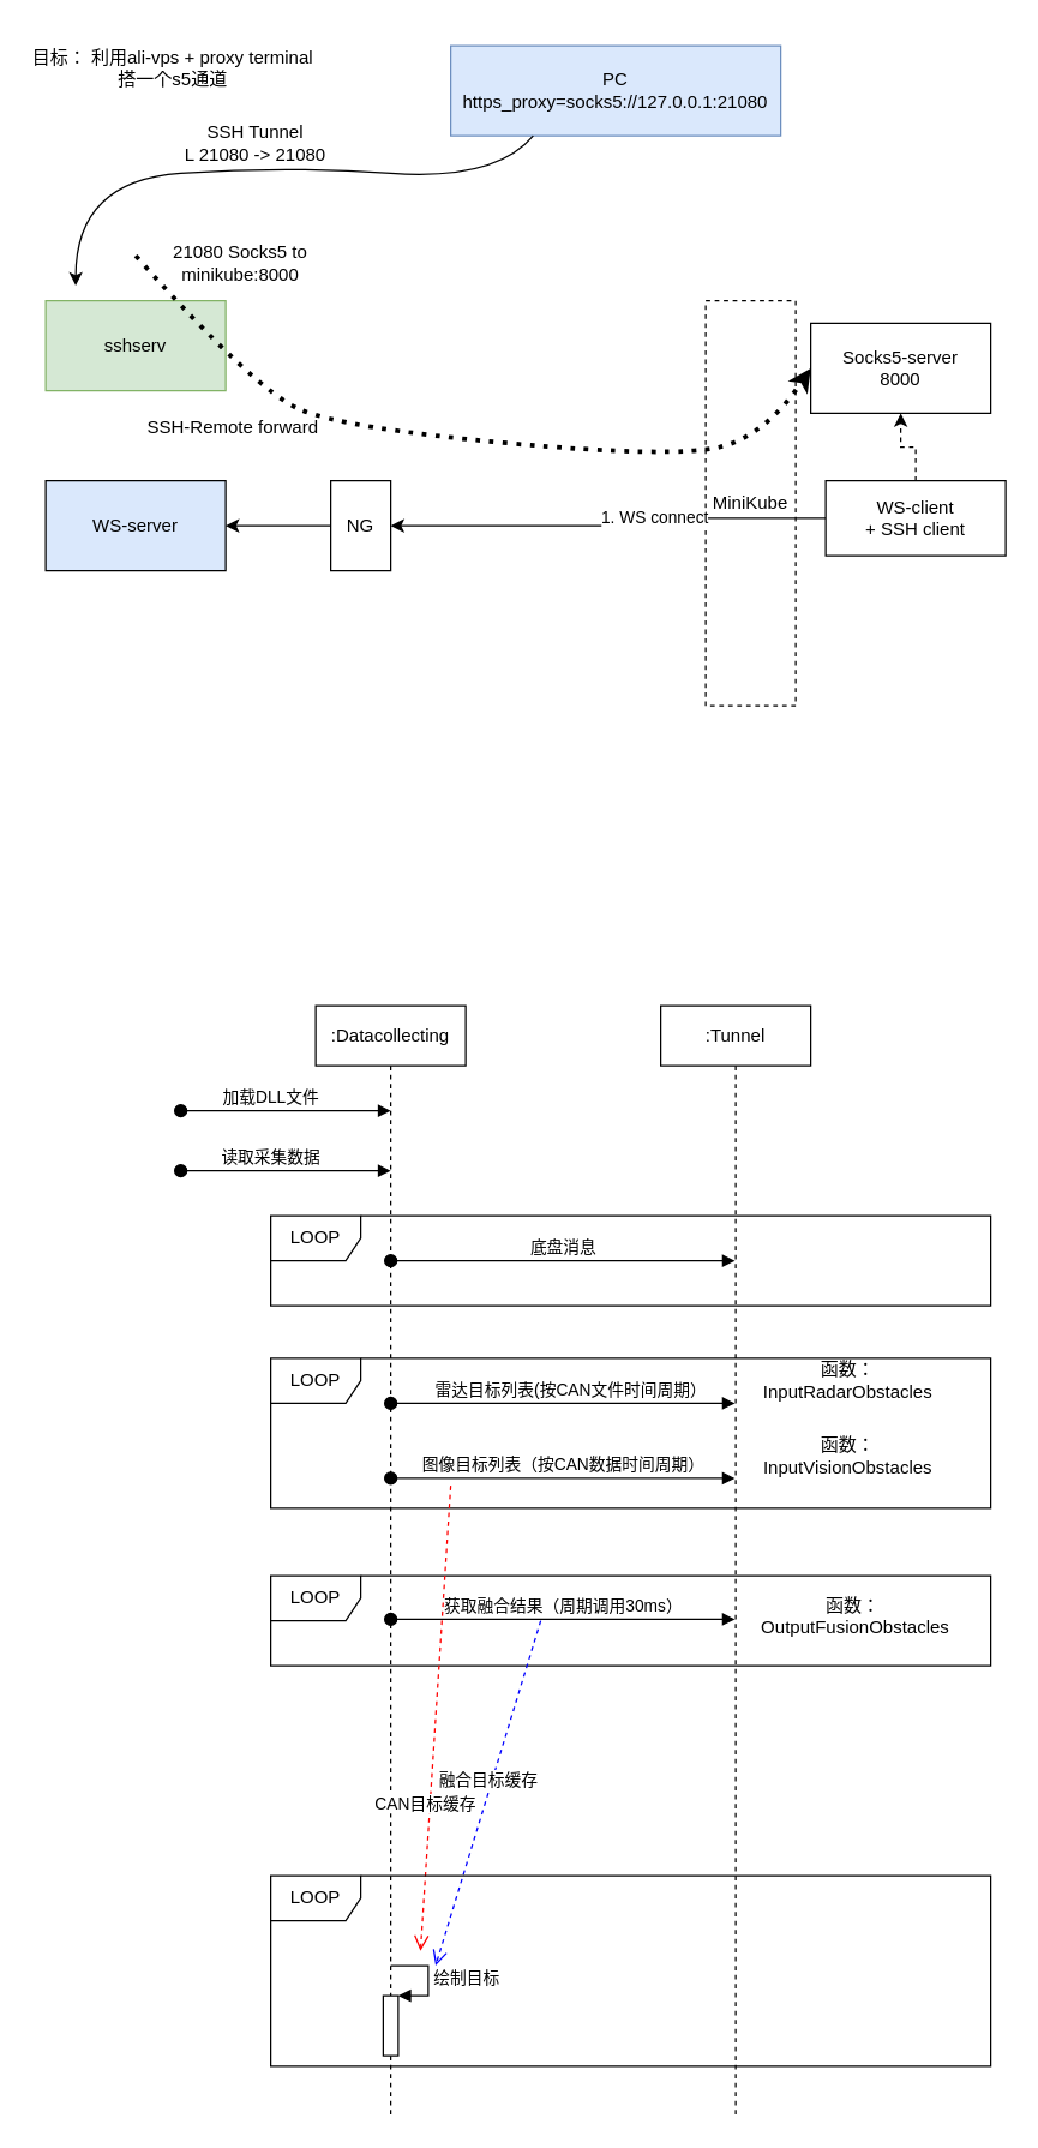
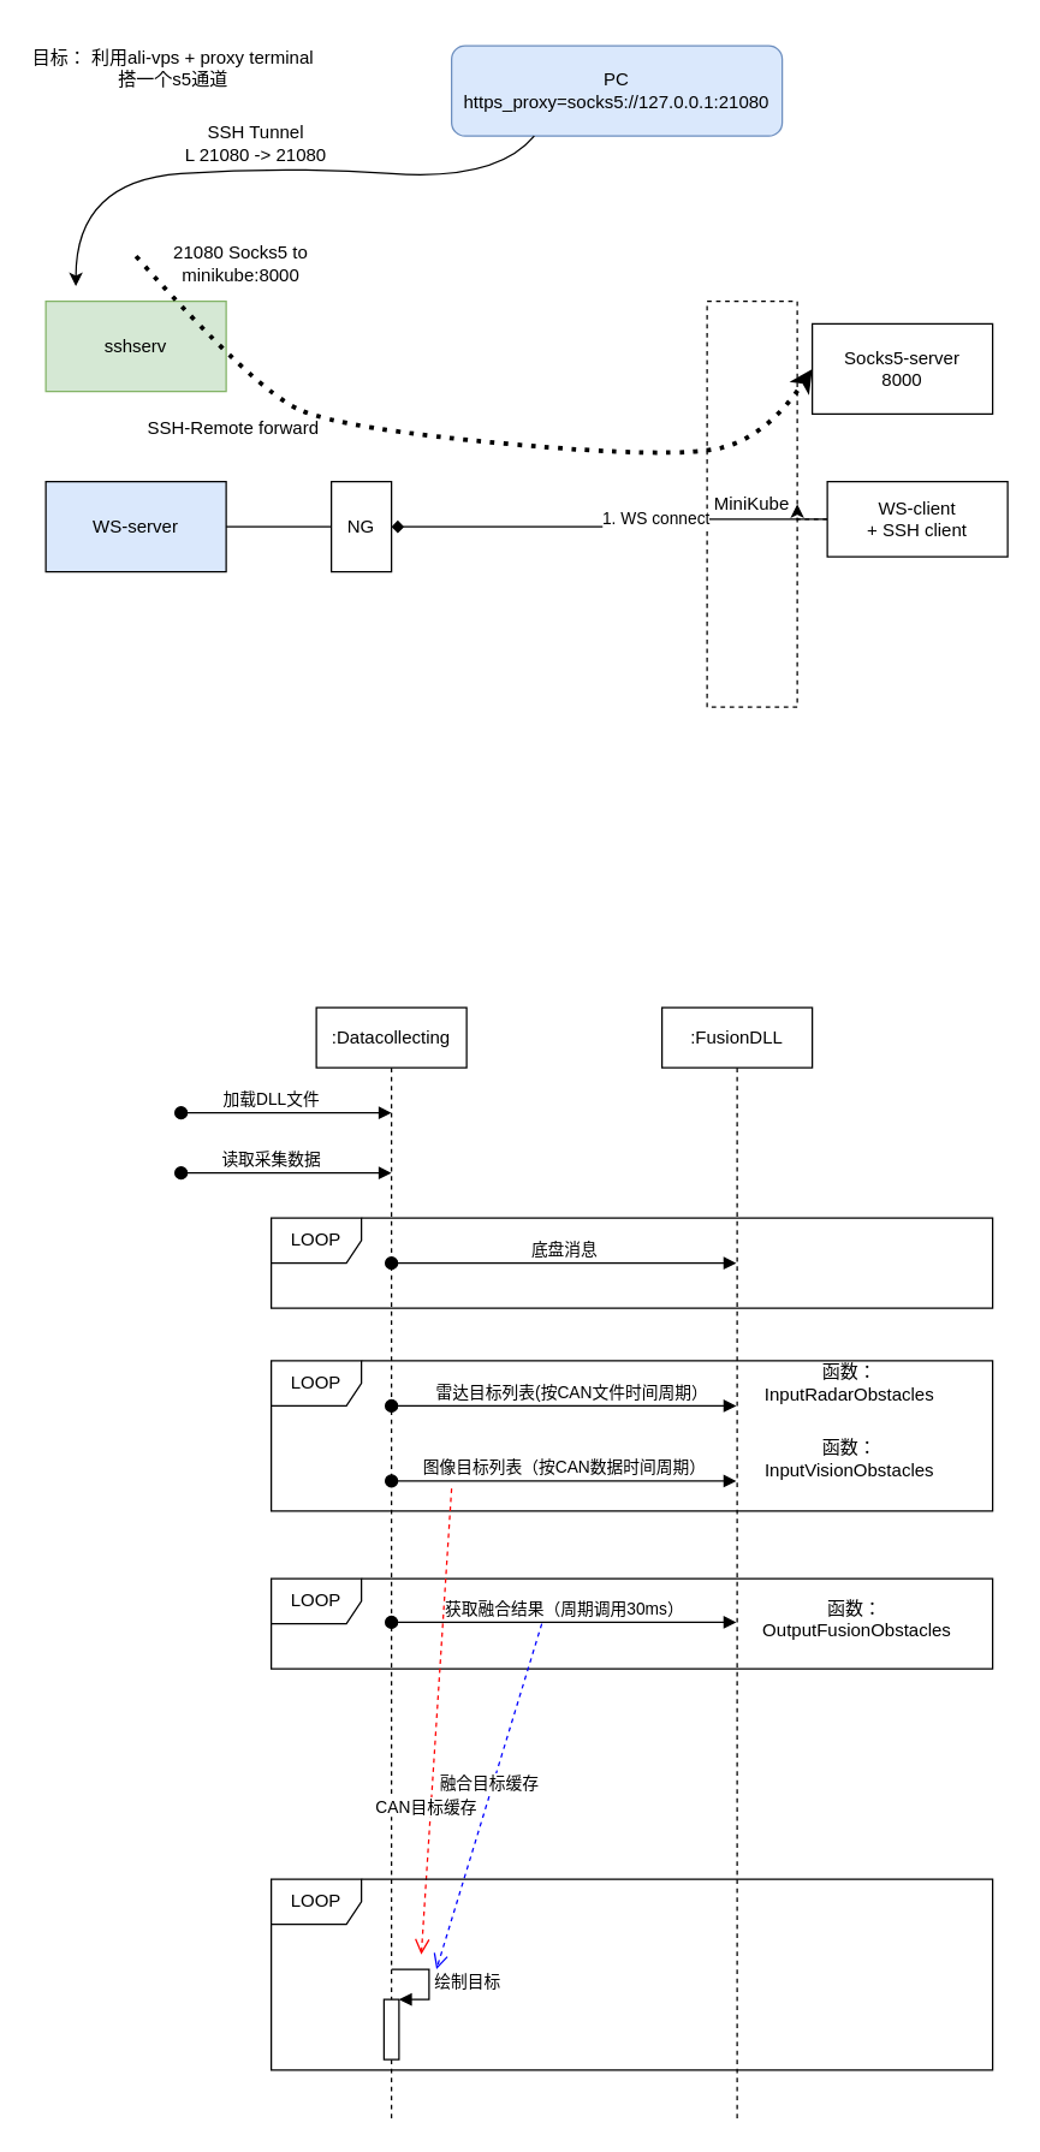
- <mxCell id="17" value="PC&lt;br&gt;https_proxy=socks5://127.0.0.1:21080" style="rounded=0;whiteSpace=wrap;html=1;fillColor=#dae8fc;strokeColor=#6c8ebf;" parent="1" vertex="1"><mxGeometry x="300" y="30" width="220" height="60" as="geometry" /></mxCell>
+ <mxCell id="17" value="PC&lt;br&gt;https_proxy=socks5://127.0.0.1:21080" style="whiteSpace=wrap;html=1;fillColor=#dae8fc;strokeColor=#6c8ebf;rounded=1;" parent="1" vertex="1"><mxGeometry x="300" y="30" width="220" height="60" as="geometry" /></mxCell>
- <mxCell id="12" style="edgeStyle=orthogonalEdgeStyle;rounded=0;orthogonalLoop=1;jettySize=auto;html=1;entryX=0.5;entryY=1;entryDx=0;entryDy=0;dashed=1;" parent="1" source="13" target="9" edge="1"><mxGeometry relative="1" as="geometry" /></mxCell>
+ <mxCell id="12" style="edgeStyle=orthogonalEdgeStyle;rounded=0;orthogonalLoop=1;jettySize=auto;html=1;dashed=1;" parent="1" source="13" target="4" edge="1"><mxGeometry relative="1" as="geometry" /></mxCell>
- <mxCell id="7" style="edgeStyle=orthogonalEdgeStyle;rounded=0;orthogonalLoop=1;jettySize=auto;html=1;entryX=1;entryY=0.5;entryDx=0;entryDy=0;" parent="1" source="8" target="6" edge="1"><mxGeometry relative="1" as="geometry" /></mxCell>
+ <mxCell id="7" style="edgeStyle=orthogonalEdgeStyle;rounded=0;orthogonalLoop=1;jettySize=auto;html=1;entryX=1;entryY=0.5;entryDx=0;entryDy=0;endArrow=none;" parent="1" source="8" target="6" edge="1"><mxGeometry relative="1" as="geometry" /></mxCell>
- <mxCell id="10" style="edgeStyle=orthogonalEdgeStyle;rounded=0;orthogonalLoop=1;jettySize=auto;html=1;entryX=1;entryY=0.5;entryDx=0;entryDy=0;" parent="1" source="13" target="8" edge="1"><mxGeometry relative="1" as="geometry" /></mxCell>
+ <mxCell id="10" style="edgeStyle=orthogonalEdgeStyle;rounded=0;orthogonalLoop=1;jettySize=auto;html=1;entryX=1;entryY=0.5;entryDx=0;entryDy=0;endArrow=diamond;" parent="1" source="13" target="8" edge="1"><mxGeometry relative="1" as="geometry" /></mxCell>
- <mxCell id="27" value=":Tunnel" style="shape=umlLifeline;perimeter=lifelinePerimeter;whiteSpace=wrap;html=1;container=1;collapsible=0;recursiveResize=0;outlineConnect=0;" parent="1" vertex="1"><mxGeometry x="440" y="670" width="100" height="740" as="geometry" /></mxCell>
+ <mxCell id="27" value=":FusionDLL" style="shape=umlLifeline;perimeter=lifelinePerimeter;whiteSpace=wrap;html=1;container=1;collapsible=0;recursiveResize=0;outlineConnect=0;" parent="1" vertex="1"><mxGeometry x="440" y="670" width="100" height="740" as="geometry" /></mxCell>
